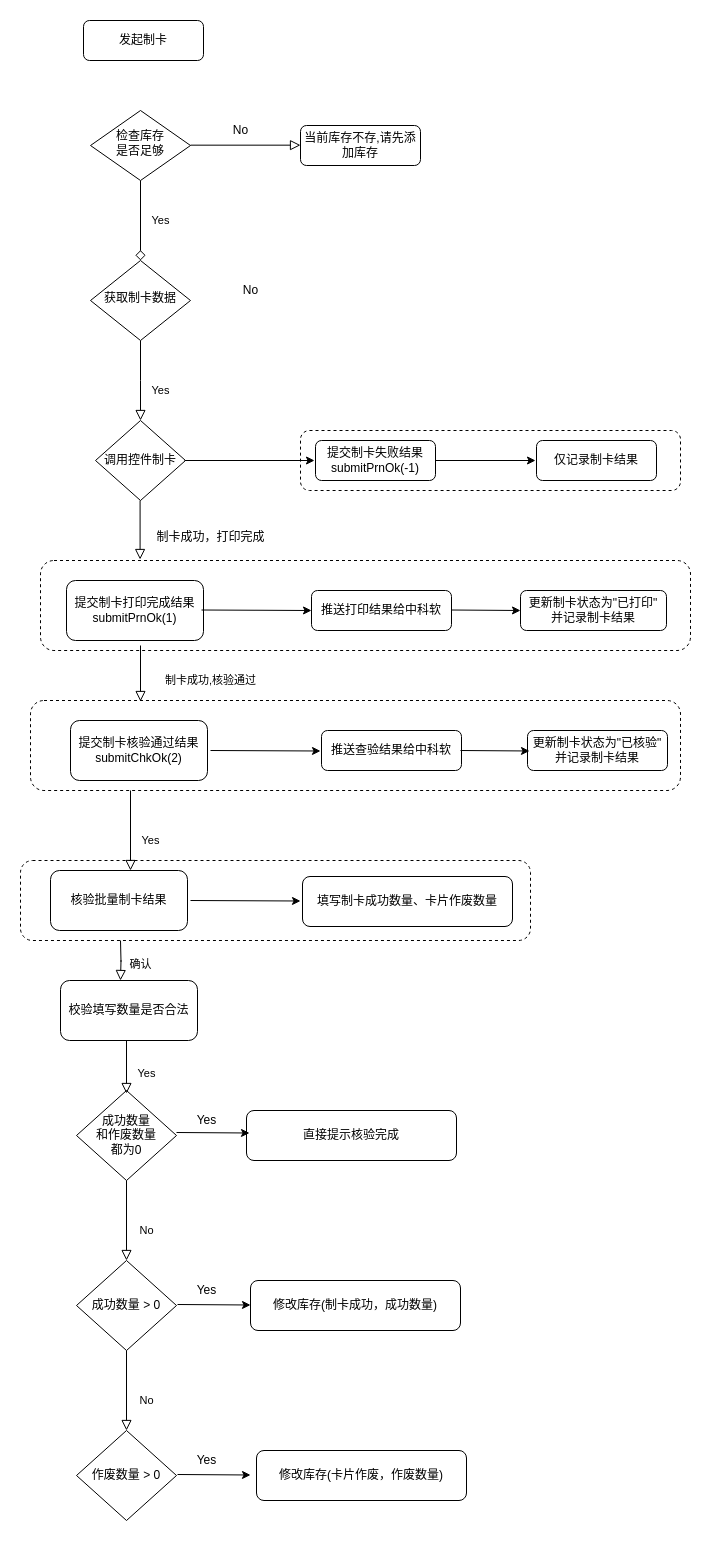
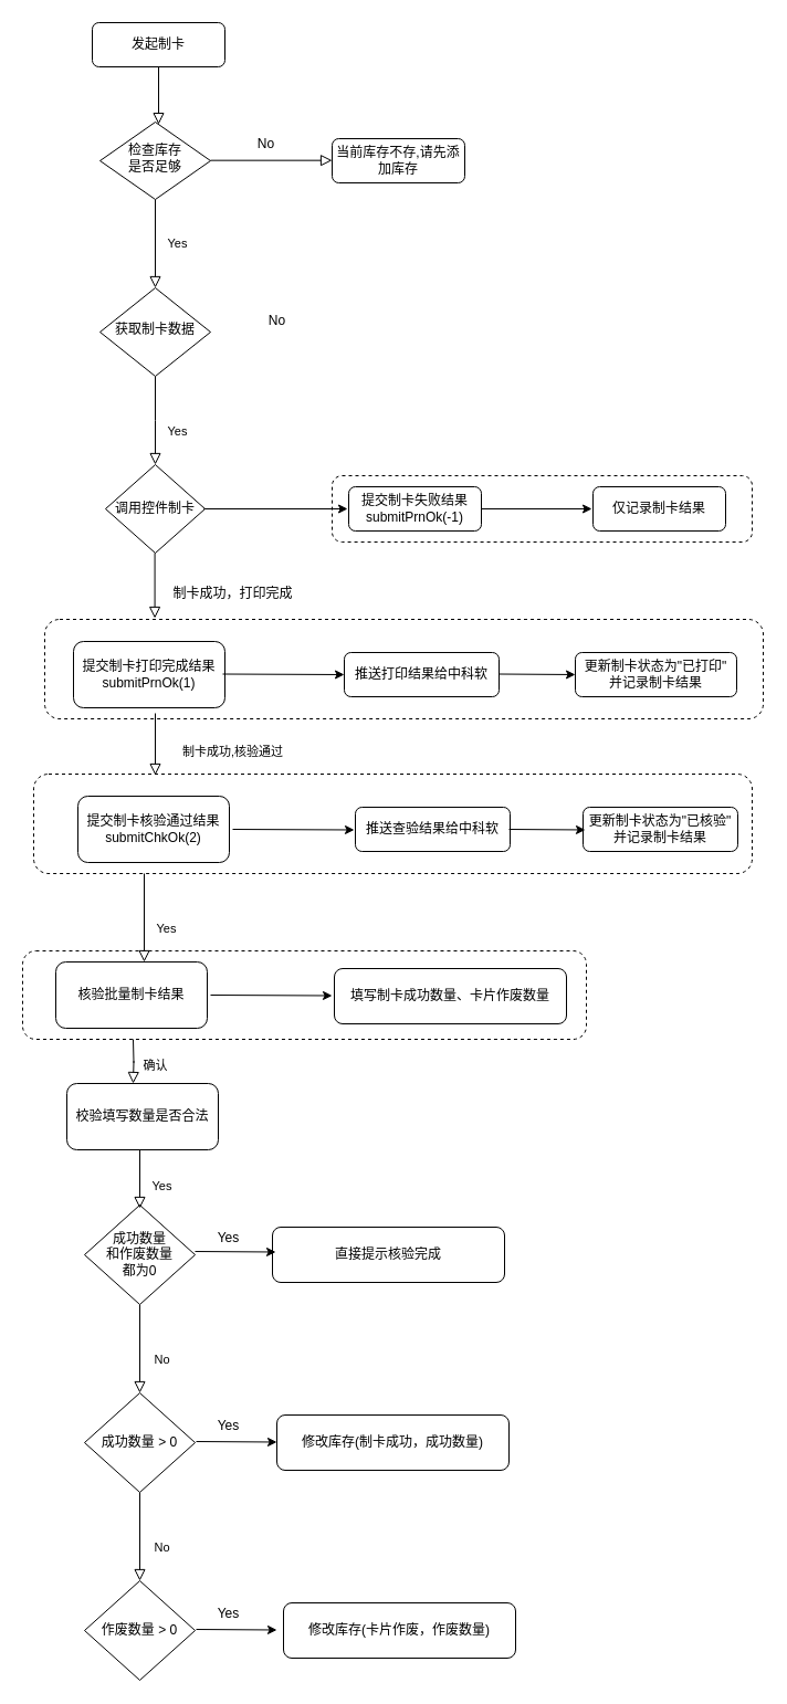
+ <mxCell id="5" value="" style="rounded=0;html=1;jettySize=auto;orthogonalLoop=1;fontSize=11;endArrow=block;endFill=0;endSize=8;strokeWidth=1;shadow=0;labelBackgroundColor=none;edgeStyle=orthogonalEdgeStyle;" parent="1" source="6" target="8" edge="1"><mxGeometry relative="1" as="geometry"><Array as="points"><mxPoint x="140" y="60" /><mxPoint x="140" y="60" /></Array></mxGeometry></mxCell>
- <mxCell id="7" value="Yes" style="rounded=0;html=1;jettySize=auto;orthogonalLoop=1;fontSize=11;endArrow=diamond;endFill=0;endSize=8;strokeWidth=1;shadow=0;labelBackgroundColor=none;edgeStyle=orthogonalEdgeStyle;" parent="1" source="8" target="11" edge="1"><mxGeometry y="20" relative="1" as="geometry"><mxPoint as="offset" /></mxGeometry></mxCell>
+ <mxCell id="7" value="Yes" style="rounded=0;html=1;jettySize=auto;orthogonalLoop=1;fontSize=11;endArrow=block;endFill=0;endSize=8;strokeWidth=1;shadow=0;labelBackgroundColor=none;edgeStyle=orthogonalEdgeStyle;" parent="1" source="8" target="11" edge="1"><mxGeometry y="20" relative="1" as="geometry"><mxPoint as="offset" /></mxGeometry></mxCell>
